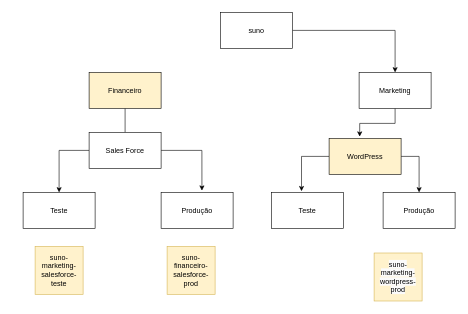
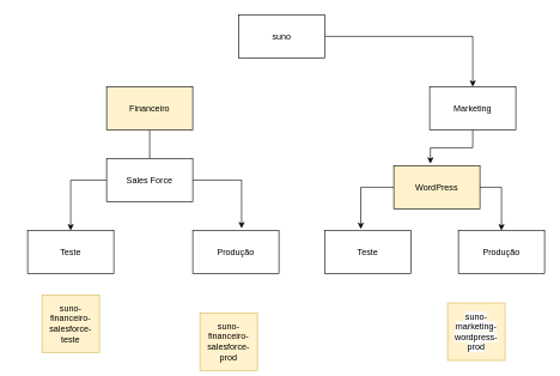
- <mxCell id="3" value="suno" style="rounded=0;whiteSpace=wrap;html=1;" vertex="1" parent="1"><mxGeometry x="367" y="20" width="120" height="60" as="geometry" /></mxCell>
+ <mxCell id="3" value="suno" style="rounded=0;whiteSpace=wrap;html=1;" vertex="1" parent="1"><mxGeometry x="332" y="20" width="120" height="60" as="geometry" /></mxCell>
- <mxCell id="18" value="suno-marketing-salesforce-teste" style="whiteSpace=wrap;html=1;aspect=fixed;fillColor=#fff2cc;strokeColor=#d6b656;" vertex="1" parent="1"><mxGeometry x="58" y="410" width="80" height="80" as="geometry" /></mxCell>
+ <mxCell id="18" value="suno-financeiro-salesforce-teste" style="whiteSpace=wrap;html=1;aspect=fixed;fillColor=#fff2cc;strokeColor=#d6b656;" vertex="1" parent="1"><mxGeometry x="58" y="410" width="80" height="80" as="geometry" /></mxCell>
- <mxCell id="20" value="suno-financeiro-salesforce-prod" style="whiteSpace=wrap;html=1;aspect=fixed;fillColor=#fff2cc;strokeColor=#d6b656;" vertex="1" parent="1"><mxGeometry x="278" y="410" width="80" height="80" as="geometry" /></mxCell>
+ <mxCell id="20" value="suno-financeiro-salesforce-prod" style="whiteSpace=wrap;html=1;aspect=fixed;fillColor=#fff2cc;strokeColor=#d6b656;" vertex="1" parent="1"><mxGeometry x="278" y="435" width="80" height="80" as="geometry" /></mxCell>
